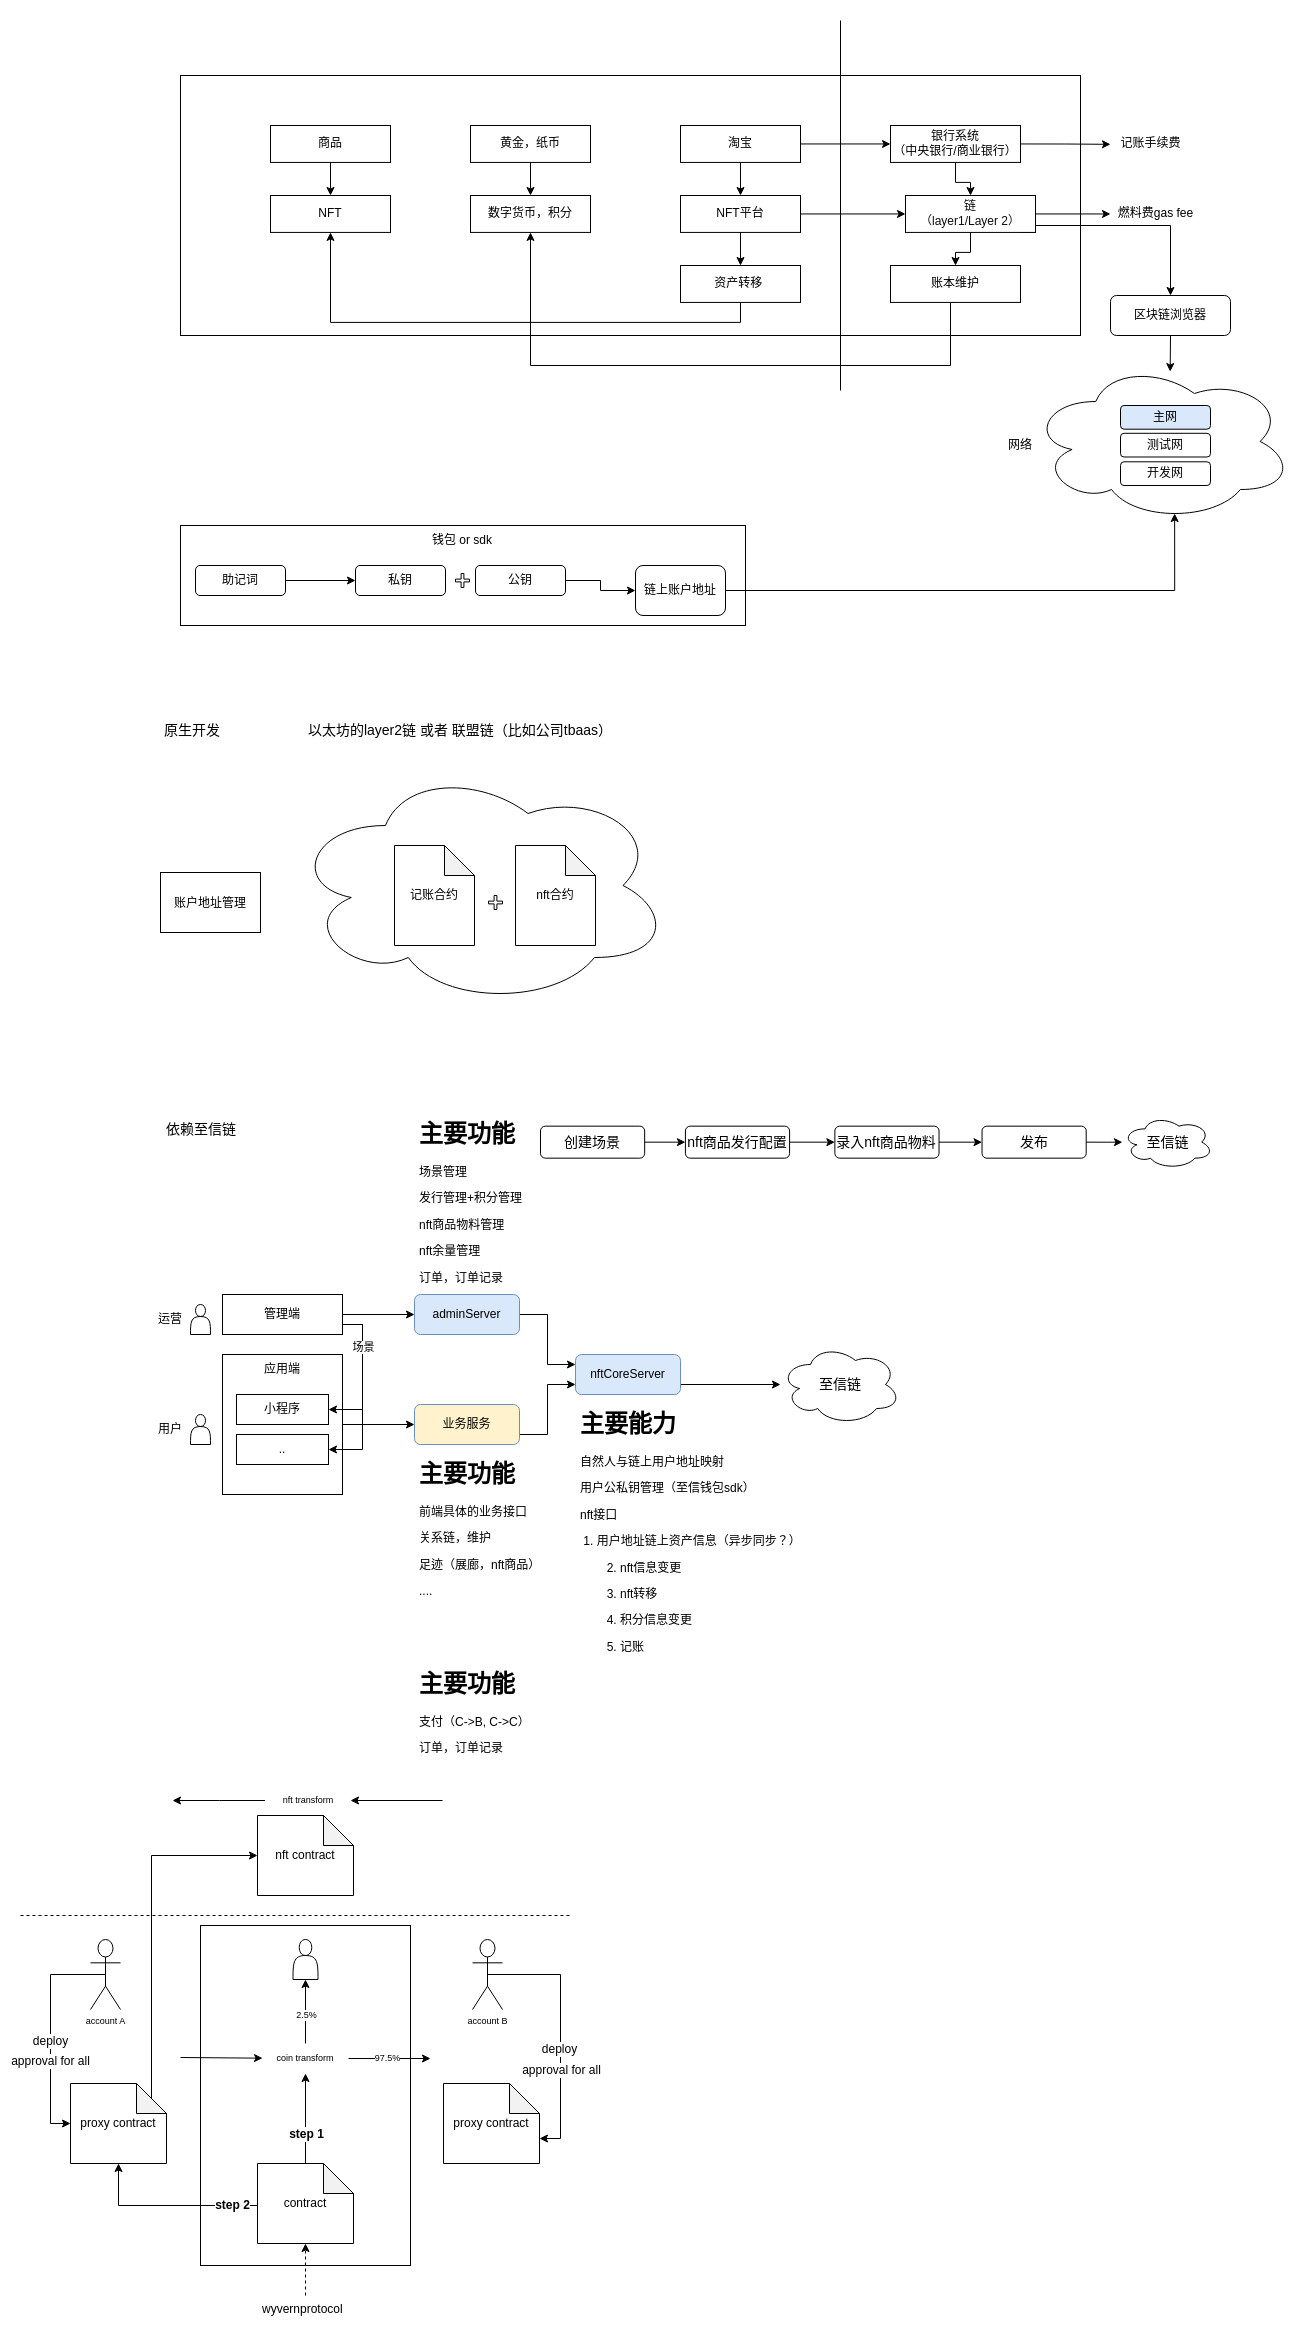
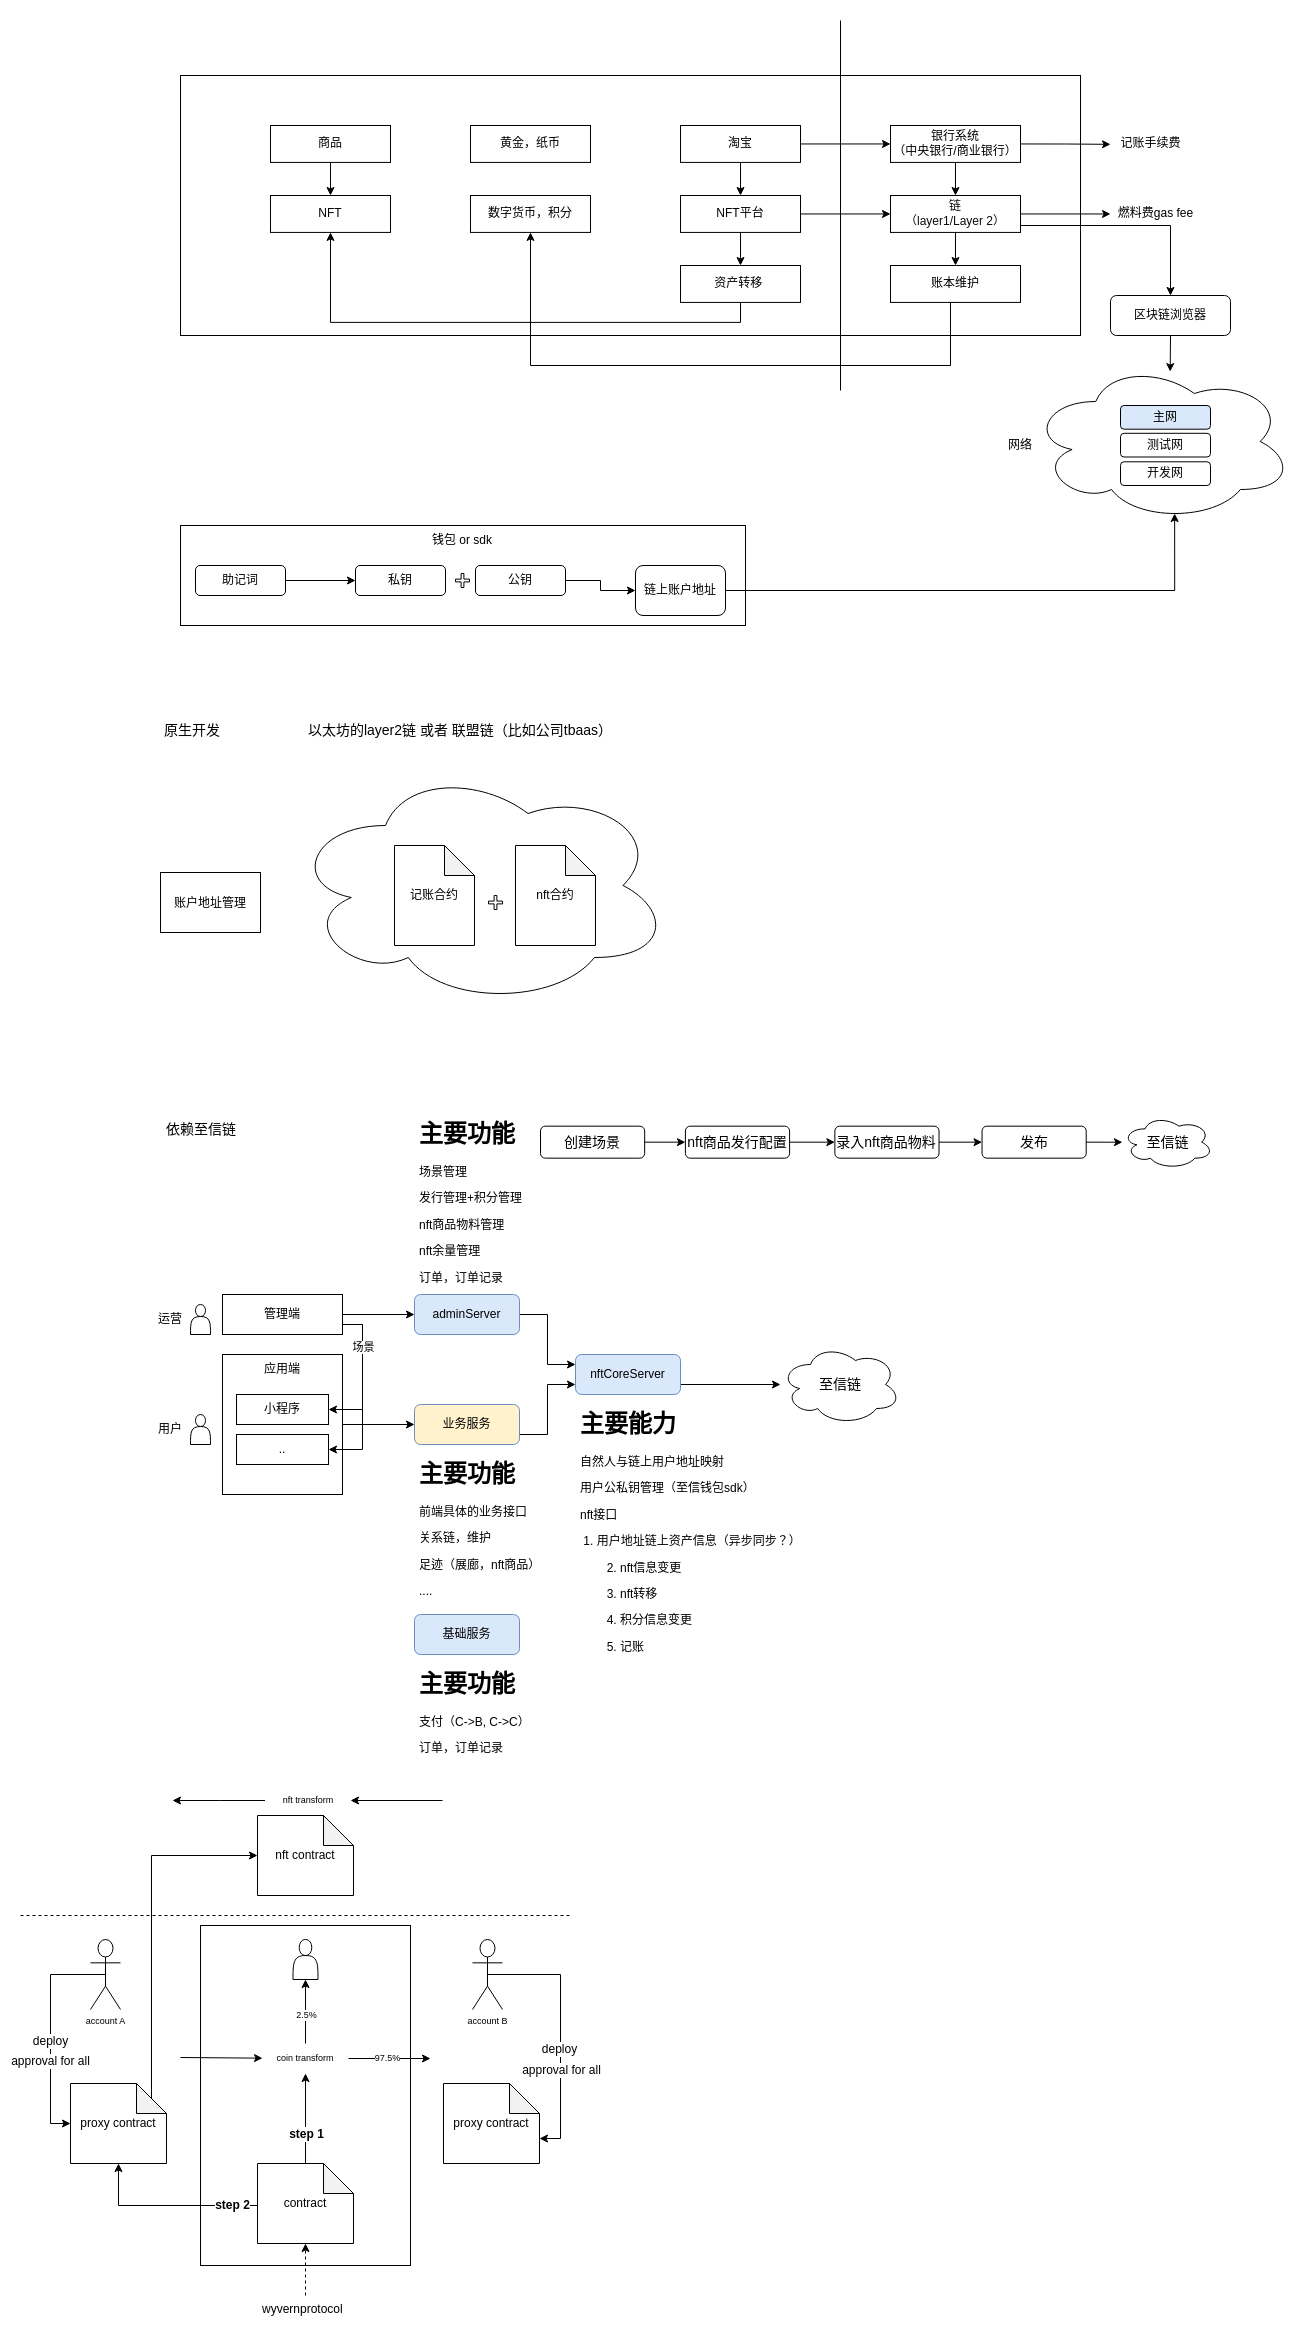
- <mxCell id="10" style="edgeStyle=orthogonalEdgeStyle;rounded=0;orthogonalLoop=1;jettySize=auto;html=1;exitX=0.5;exitY=1;exitDx=0;exitDy=0;" parent="1" source="11" target="13" edge="1"><mxGeometry relative="1" as="geometry" /></mxCell>
- <mxCell id="26" value="&lt;span style=&quot;color: rgb(14 , 14 , 14) ; font-family: &amp;#34;stheiti&amp;#34; , &amp;#34;microsoft yahei&amp;#34; , , sans-serif , &amp;#34;arial&amp;#34; ; background-color: rgb(255 , 255 , 255)&quot;&gt;&lt;font style=&quot;font-size: 12px&quot;&gt;链&lt;br&gt;（layer1/Layer 2）&lt;/font&gt;&lt;/span&gt;" style="rounded=0;whiteSpace=wrap;html=1;" parent="1" vertex="1"><mxGeometry x="905" y="195" width="130" height="36.92" as="geometry" /></mxCell>
+ <mxCell id="26" value="&lt;span style=&quot;color: rgb(14 , 14 , 14) ; font-family: &amp;#34;stheiti&amp;#34; , &amp;#34;microsoft yahei&amp;#34; , , sans-serif , &amp;#34;arial&amp;#34; ; background-color: rgb(255 , 255 , 255)&quot;&gt;&lt;font style=&quot;font-size: 12px&quot;&gt;链&lt;br&gt;（layer1/Layer 2）&lt;/font&gt;&lt;/span&gt;" style="rounded=0;whiteSpace=wrap;html=1;" parent="1" vertex="1"><mxGeometry x="890" y="195" width="130" height="36.92" as="geometry" /></mxCell>
+ <mxCell id="60" value="基础服务" style="rounded=1;whiteSpace=wrap;html=1;fillColor=#dae8fc;strokeColor=#6c8ebf;" parent="1" vertex="1"><mxGeometry x="414" y="1614" width="105" height="40" as="geometry" /></mxCell>
